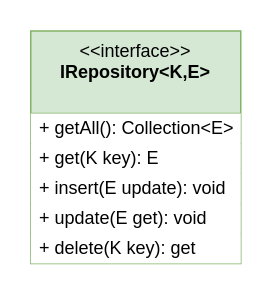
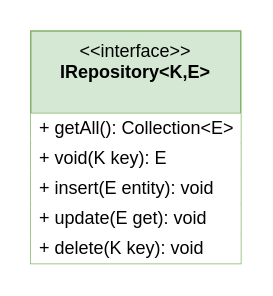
- <mxCell id="4" value="+ get(K key): E" style="text;html=1;align=left;verticalAlign=middle;spacingLeft=4;spacingRight=4;overflow=hidden;rotatable=0;points=[[0,0.5],[1,0.5]];portConstraint=eastwest;whiteSpace=wrap;fillColor=default;" vertex="1" parent="2"><mxGeometry y="75" width="140" height="20" as="geometry" /></mxCell>
+ <mxCell id="4" value="+ void(K key): E" style="text;html=1;align=left;verticalAlign=middle;spacingLeft=4;spacingRight=4;overflow=hidden;rotatable=0;points=[[0,0.5],[1,0.5]];portConstraint=eastwest;whiteSpace=wrap;fillColor=default;" vertex="1" parent="2"><mxGeometry y="75" width="140" height="20" as="geometry" /></mxCell>
- <mxCell id="5" value="+ insert(E update): void" style="text;html=1;align=left;verticalAlign=middle;spacingLeft=4;spacingRight=4;overflow=hidden;rotatable=0;points=[[0,0.5],[1,0.5]];portConstraint=eastwest;whiteSpace=wrap;fillColor=default;" vertex="1" parent="2"><mxGeometry y="95" width="140" height="20" as="geometry" /></mxCell>
+ <mxCell id="5" value="+ insert(E entity): void" style="text;html=1;align=left;verticalAlign=middle;spacingLeft=4;spacingRight=4;overflow=hidden;rotatable=0;points=[[0,0.5],[1,0.5]];portConstraint=eastwest;whiteSpace=wrap;fillColor=default;" vertex="1" parent="2"><mxGeometry y="95" width="140" height="20" as="geometry" /></mxCell>
- <mxCell id="7" value="+ delete(K key): get&amp;nbsp;" style="text;html=1;align=left;verticalAlign=middle;spacingLeft=4;spacingRight=4;overflow=hidden;rotatable=0;points=[[0,0.5],[1,0.5]];portConstraint=eastwest;whiteSpace=wrap;fillColor=default;" vertex="1" parent="2"><mxGeometry y="135" width="140" height="20" as="geometry" /></mxCell>
+ <mxCell id="7" value="+ delete(K key): void&amp;nbsp;" style="text;html=1;align=left;verticalAlign=middle;spacingLeft=4;spacingRight=4;overflow=hidden;rotatable=0;points=[[0,0.5],[1,0.5]];portConstraint=eastwest;whiteSpace=wrap;fillColor=default;" vertex="1" parent="2"><mxGeometry y="135" width="140" height="20" as="geometry" /></mxCell>
